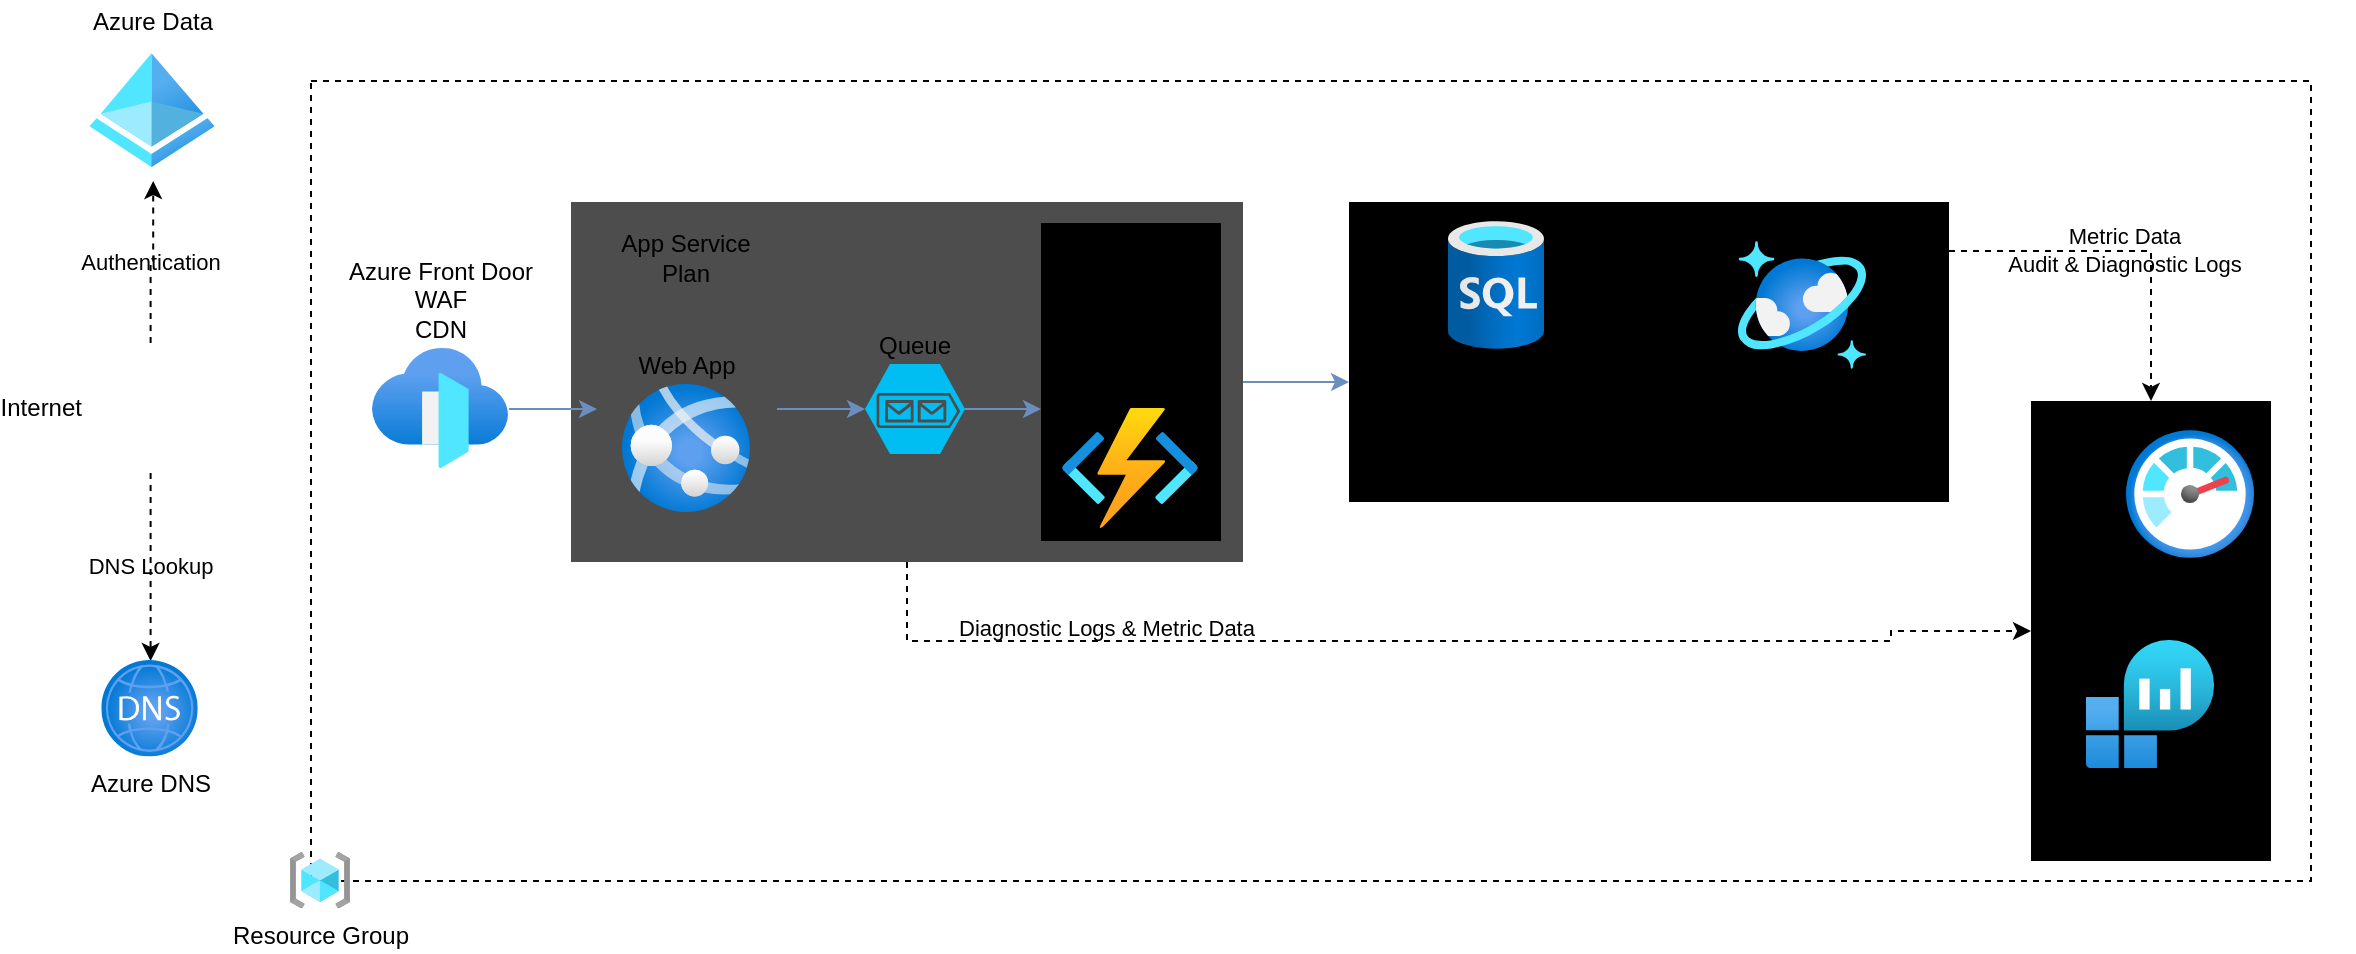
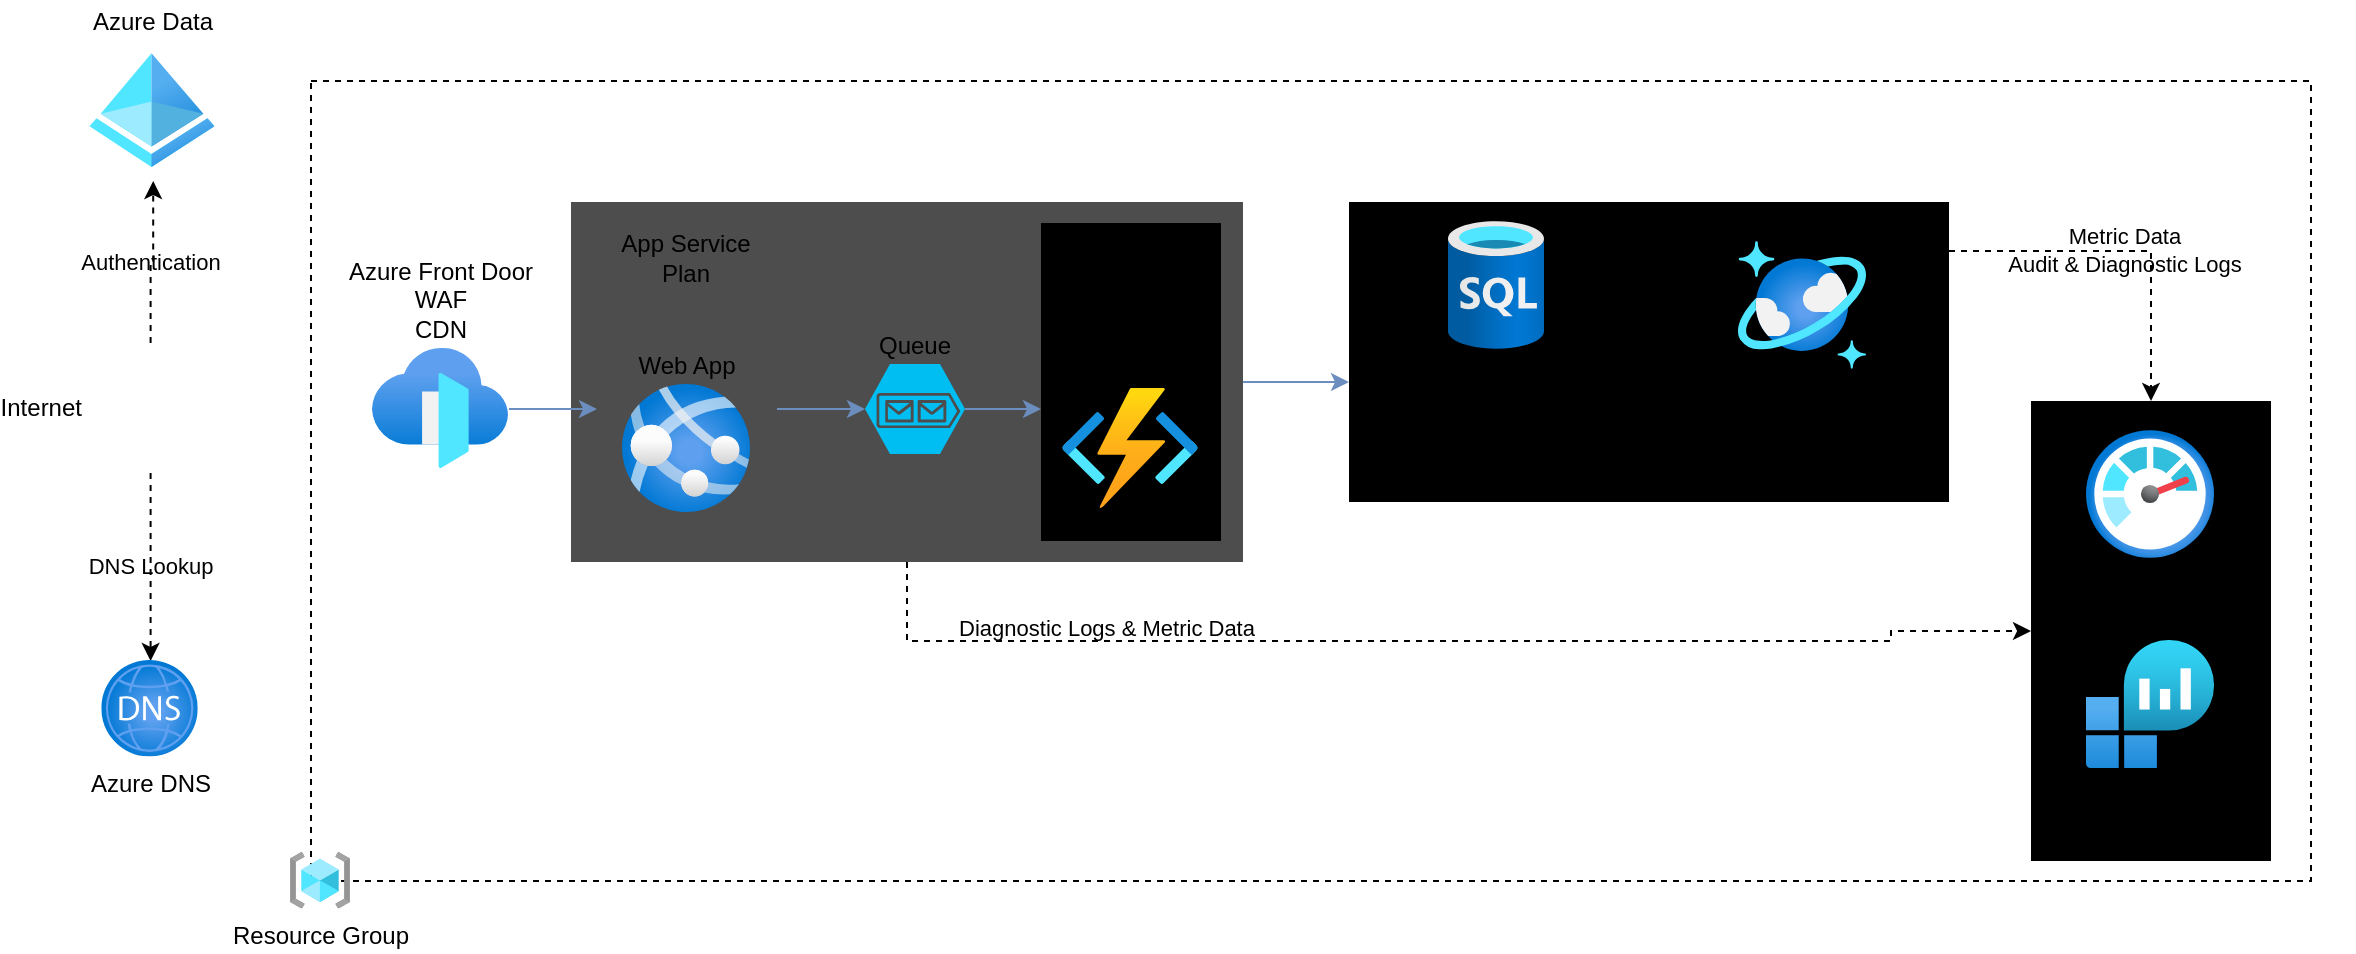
- <mxCell id="21" value="Function App" style="aspect=fixed;html=1;points=[];align=center;image;fontSize=12;image=img/lib/azure2/compute/Function_Apps.svg;labelPosition=center;verticalLabelPosition=top;verticalAlign=bottom;labelBackgroundColor=none;" vertex="1" parent="19"><mxGeometry x="11" y="93" width="68" height="60" as="geometry" /></mxCell>
+ <mxCell id="21" value="Function App" style="aspect=fixed;html=1;points=[];align=center;image;fontSize=12;image=img/lib/azure2/compute/Function_Apps.svg;labelPosition=center;verticalLabelPosition=top;verticalAlign=bottom;labelBackgroundColor=none;" vertex="1" parent="19"><mxGeometry x="11" y="83" width="68" height="60" as="geometry" /></mxCell>
- <mxCell id="27" value="Azure Monitor" style="aspect=fixed;html=1;points=[];align=center;image;fontSize=12;image=img/lib/azure2/management_governance/Monitor.svg;dashed=1;labelBackgroundColor=none;fillColor=#FFFFFF;" vertex="1" parent="25"><mxGeometry x="48" y="15" width="64" height="64" as="geometry" /></mxCell>
+ <mxCell id="27" value="Azure Monitor" style="aspect=fixed;html=1;points=[];align=center;image;fontSize=12;image=img/lib/azure2/management_governance/Monitor.svg;dashed=1;labelBackgroundColor=none;fillColor=#FFFFFF;" vertex="1" parent="25"><mxGeometry x="28" y="15" width="64" height="64" as="geometry" /></mxCell>
